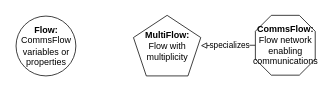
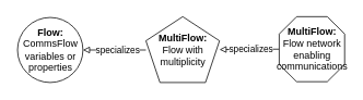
- <mxCell id="4" value="&lt;b&gt;CommsFlow:&lt;br&gt;&lt;/b&gt;Flow network enabling communications" style="whiteSpace=wrap;html=1;shape=mxgraph.basic.octagon2;align=center;verticalAlign=middle;dx=10.64;" parent="1" vertex="1"><mxGeometry x="340.5" y="20" width="80" height="80" as="geometry" /></mxCell>
+ <mxCell id="4" value="&lt;b&gt;MultiFlow:&lt;br&gt;&lt;/b&gt;Flow network enabling communications" style="whiteSpace=wrap;html=1;shape=mxgraph.basic.octagon2;align=center;verticalAlign=middle;dx=10.64;" parent="1" vertex="1"><mxGeometry x="340.5" y="20" width="80" height="80" as="geometry" /></mxCell>
+ <mxCell id="6" value="specializes" style="edgeStyle=orthogonalEdgeStyle;rounded=0;orthogonalLoop=1;jettySize=auto;html=1;entryX=1;entryY=0.5;entryDx=0;entryDy=0;endArrow=block;endFill=0;" parent="1" source="5" target="2" edge="1"><mxGeometry x="-0.086" relative="1" as="geometry"><Array as="points"><mxPoint x="180.5" y="61" /><mxPoint x="180.5" y="61" /></Array><mxPoint as="offset" /><mxPoint x="177.5" y="65" as="sourcePoint" /><mxPoint x="85.5" y="57" as="targetPoint" /></mxGeometry></mxCell>
